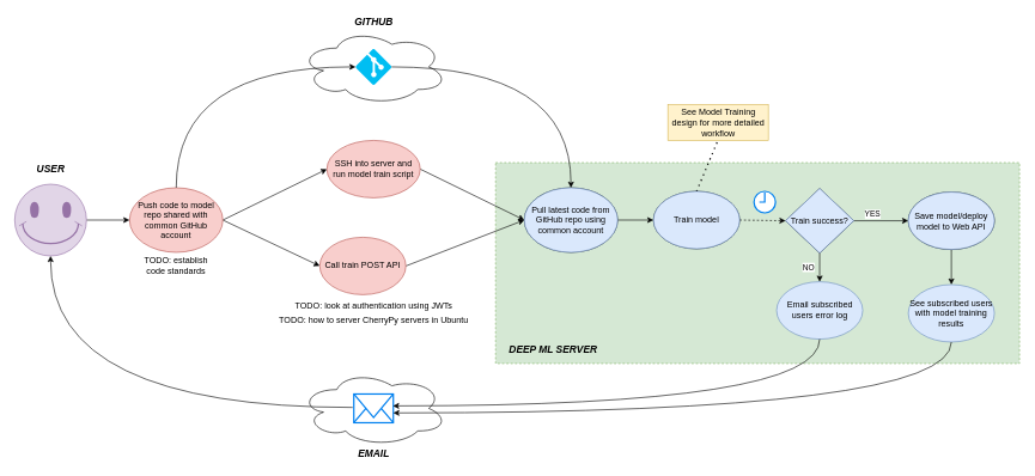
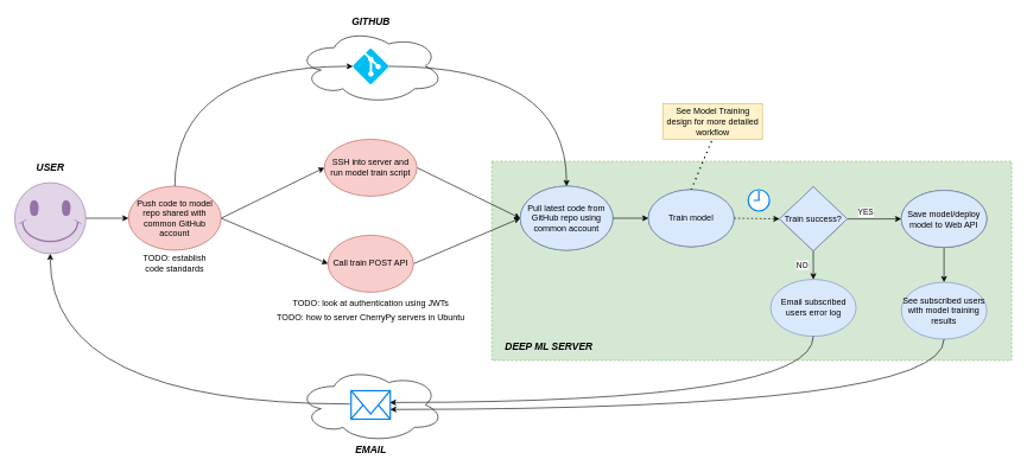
- <mxCell id="20" value="Call train POST API" style="ellipse;whiteSpace=wrap;html=1;fillColor=#f8cecc;strokeColor=#b85450;" vertex="1" parent="1"><mxGeometry x="445" y="330" width="120" height="80" as="geometry" /></mxCell>
+ <mxCell id="20" value="Call train POST API" style="ellipse;whiteSpace=wrap;html=1;fillColor=#f8cecc;strokeColor=#b85450;" vertex="1" parent="1"><mxGeometry x="460" y="330" width="120" height="80" as="geometry" /></mxCell>
